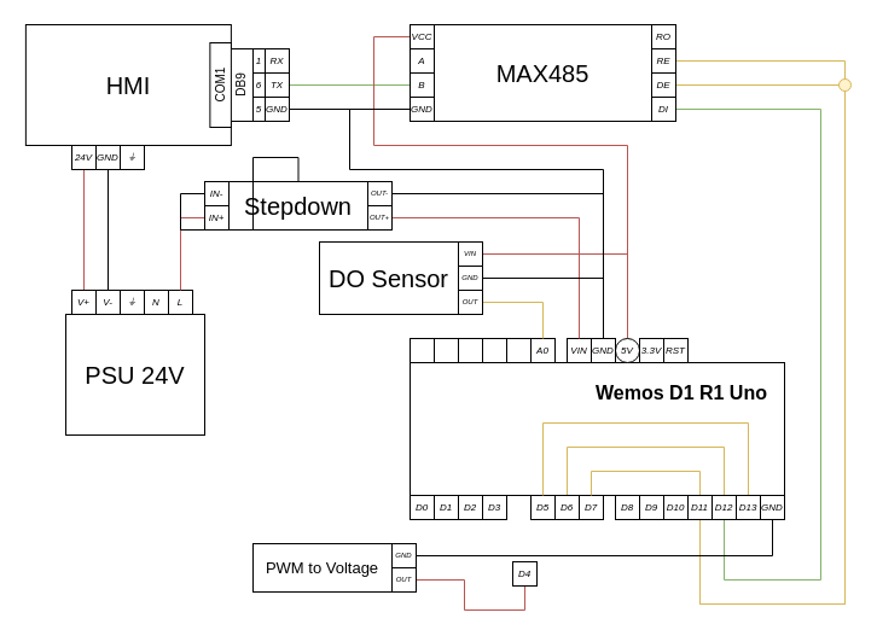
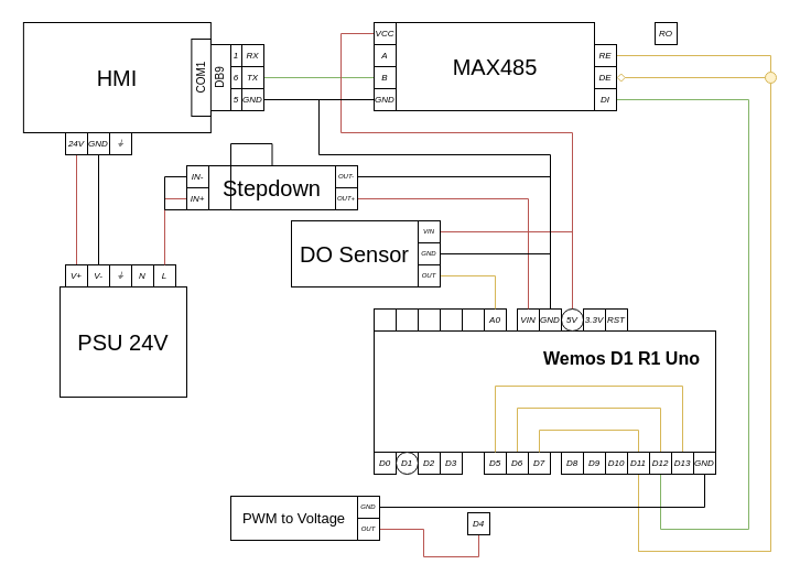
- <mxCell id="53" value="RO" style="rounded=0;whiteSpace=wrap;html=1;fontSize=8;fontStyle=2" parent="1" vertex="1"><mxGeometry x="539" y="20" width="20" height="20" as="geometry" /></mxCell>
+ <mxCell id="53" value="RO" style="rounded=0;whiteSpace=wrap;html=1;fontSize=8;fontStyle=2" parent="1" vertex="1"><mxGeometry x="594" y="20" width="20" height="20" as="geometry" /></mxCell>
- <mxCell id="10" style="edgeStyle=orthogonalEdgeStyle;rounded=0;orthogonalLoop=1;jettySize=auto;html=1;exitX=0.5;exitY=1;exitDx=0;exitDy=0;entryX=1;entryY=0.5;entryDx=0;entryDy=0;fontSize=7;endArrow=none;endFill=0;fillColor=#fff2cc;strokeColor=#d6b656;" parent="1" source="31" target="51" edge="1"><mxGeometry relative="1" as="geometry"><Array as="points"><mxPoint x="579" y="500" /><mxPoint x="699" y="500" /><mxPoint x="699" y="70" /></Array></mxGeometry></mxCell>
+ <mxCell id="10" style="edgeStyle=orthogonalEdgeStyle;rounded=0;orthogonalLoop=1;jettySize=auto;html=1;exitX=0.5;exitY=1;exitDx=0;exitDy=0;entryX=1;entryY=0.5;entryDx=0;entryDy=0;fontSize=7;endArrow=diamond;endFill=0;fillColor=#fff2cc;strokeColor=#d6b656;" parent="1" source="31" target="51" edge="1"><mxGeometry relative="1" as="geometry"><Array as="points"><mxPoint x="579" y="500" /><mxPoint x="699" y="500" /><mxPoint x="699" y="70" /></Array></mxGeometry></mxCell>
- <mxCell id="29" value="D1" style="rounded=0;whiteSpace=wrap;html=1;fontSize=8;fontStyle=2" parent="1" vertex="1"><mxGeometry x="359" y="410" width="20" height="20" as="geometry" /></mxCell>
+ <mxCell id="29" value="D1" style="ellipse;whiteSpace=wrap;html=1;fontSize=8;fontStyle=2;" parent="1" vertex="1"><mxGeometry x="359" y="410" width="20" height="20" as="geometry" /></mxCell>
